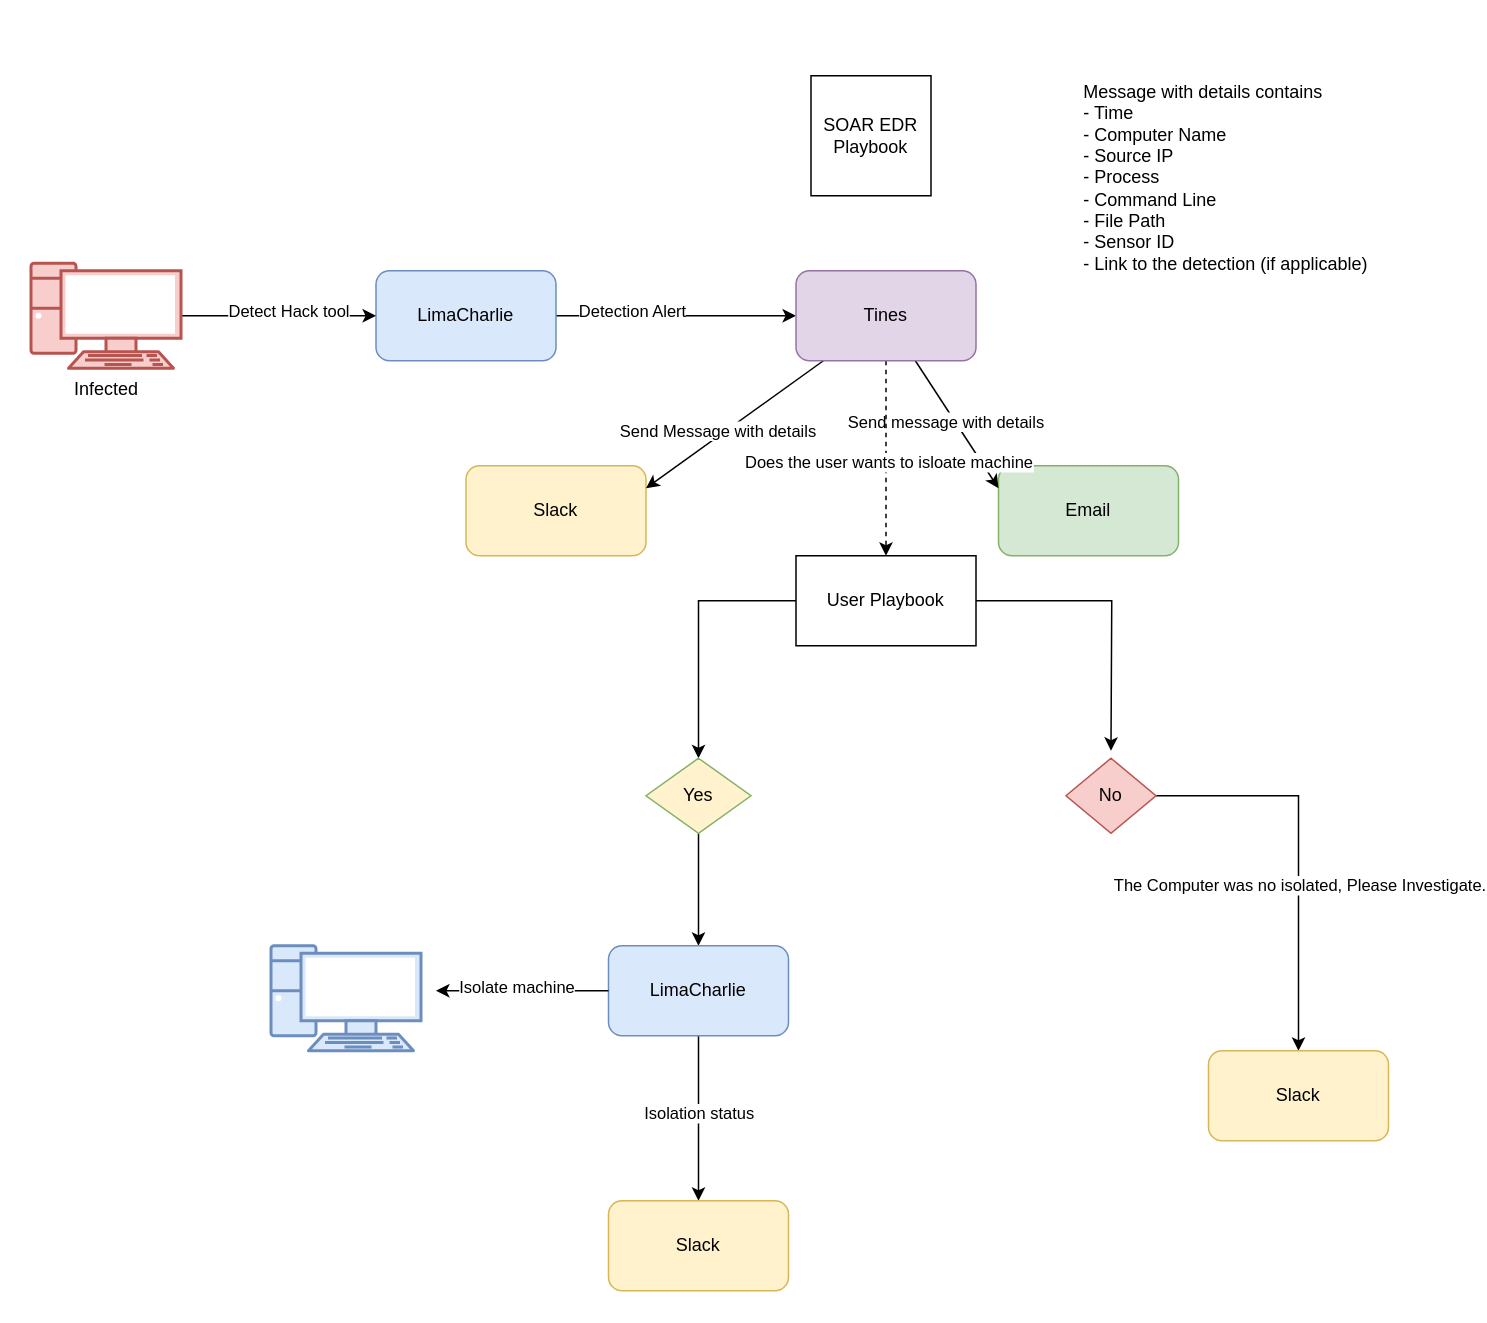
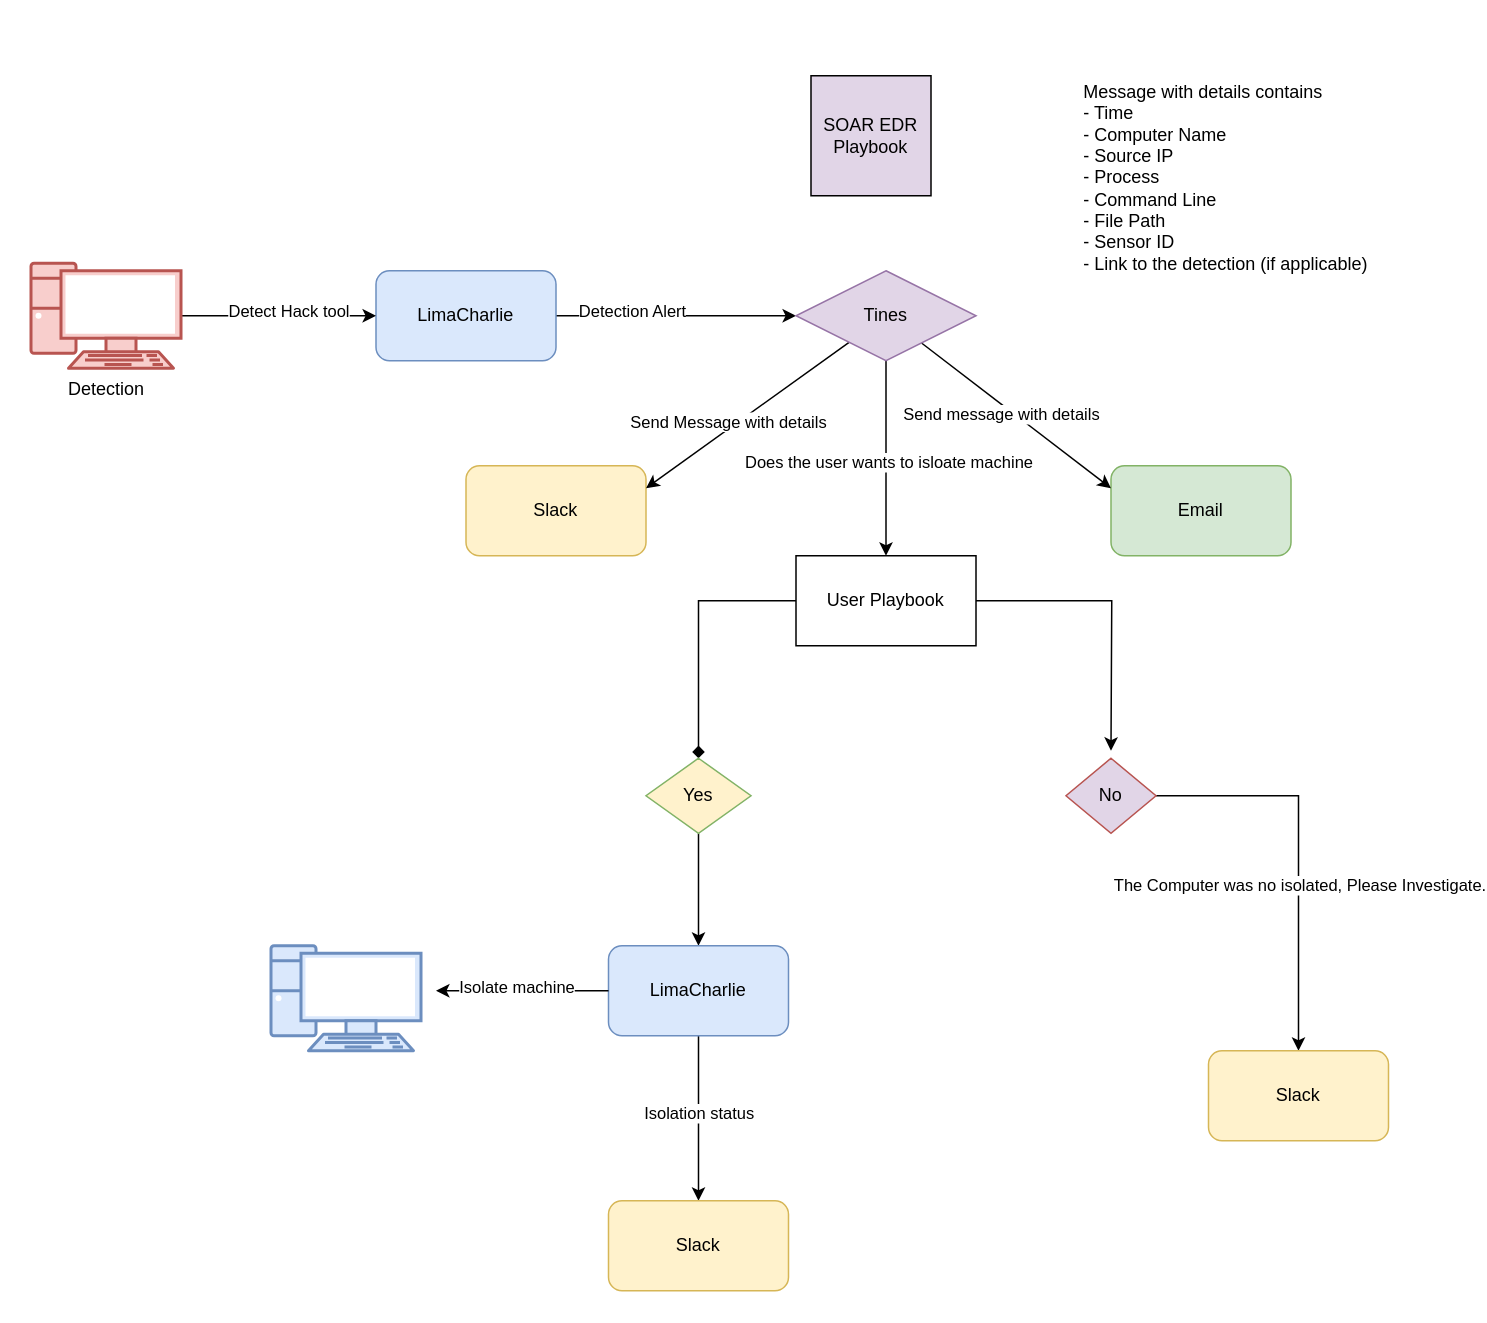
- <mxCell id="2" value="SOAR EDR Playbook" style="whiteSpace=wrap;html=1;aspect=fixed;" vertex="1" parent="1"><mxGeometry x="540" y="50" width="80" height="80" as="geometry" /></mxCell>
+ <mxCell id="2" value="SOAR EDR Playbook" style="whiteSpace=wrap;html=1;aspect=fixed;fillColor=#e1d5e7;" vertex="1" parent="1"><mxGeometry x="540" y="50" width="80" height="80" as="geometry" /></mxCell>
- <mxCell id="14" value="Tines" style="rounded=1;whiteSpace=wrap;html=1;fillColor=#e1d5e7;strokeColor=#9673a6;" vertex="1" parent="1"><mxGeometry x="530" y="180" width="120" height="60" as="geometry" /></mxCell>
+ <mxCell id="14" value="Tines" style="rhombus;whiteSpace=wrap;html=1;fillColor=#e1d5e7;strokeColor=#9673a6;" vertex="1" parent="1"><mxGeometry x="530" y="180" width="120" height="60" as="geometry" /></mxCell>
- <mxCell id="29" value="Infected" style="verticalAlign=top;verticalLabelPosition=bottom;labelPosition=center;align=center;html=1;outlineConnect=0;fillColor=#f8cecc;strokeColor=#b85450;gradientDirection=north;strokeWidth=2;shape=mxgraph.networks.pc;" vertex="1" parent="1"><mxGeometry x="20" y="175" width="100" height="70" as="geometry" /></mxCell>
+ <mxCell id="29" value="Detection" style="verticalAlign=top;verticalLabelPosition=bottom;labelPosition=center;align=center;html=1;outlineConnect=0;fillColor=#f8cecc;strokeColor=#b85450;gradientDirection=north;strokeWidth=2;shape=mxgraph.networks.pc;" vertex="1" parent="1"><mxGeometry x="20" y="175" width="100" height="70" as="geometry" /></mxCell>
- <mxCell id="12" style="edgeStyle=orthogonalEdgeStyle;rounded=0;orthogonalLoop=1;jettySize=auto;html=1;entryX=0.5;entryY=0;entryDx=0;entryDy=0;dashed=1;" edge="1" parent="1" source="14" target="18"><mxGeometry relative="1" as="geometry" /></mxCell>
+ <mxCell id="12" style="edgeStyle=orthogonalEdgeStyle;rounded=0;orthogonalLoop=1;jettySize=auto;html=1;entryX=0.5;entryY=0;entryDx=0;entryDy=0;" edge="1" parent="1" source="14" target="18"><mxGeometry relative="1" as="geometry" /></mxCell>
- <mxCell id="4" value="Email" style="rounded=1;whiteSpace=wrap;html=1;fillColor=#d5e8d4;strokeColor=#82b366;" vertex="1" parent="1"><mxGeometry x="665" y="310" width="120" height="60" as="geometry" /></mxCell>
+ <mxCell id="4" value="Email" style="rounded=1;whiteSpace=wrap;html=1;fillColor=#d5e8d4;strokeColor=#82b366;" vertex="1" parent="1"><mxGeometry x="740" y="310" width="120" height="60" as="geometry" /></mxCell>
- <mxCell id="16" style="edgeStyle=orthogonalEdgeStyle;rounded=0;orthogonalLoop=1;jettySize=auto;html=1;entryX=0.5;entryY=0;entryDx=0;entryDy=0;" edge="1" parent="1" source="18" target="20"><mxGeometry relative="1" as="geometry" /></mxCell>
+ <mxCell id="16" style="edgeStyle=orthogonalEdgeStyle;rounded=0;orthogonalLoop=1;jettySize=auto;html=1;entryX=0.5;entryY=0;entryDx=0;entryDy=0;endArrow=diamond;" edge="1" parent="1" source="18" target="20"><mxGeometry relative="1" as="geometry" /></mxCell>
- <mxCell id="23" value="No" style="rhombus;whiteSpace=wrap;html=1;fillColor=#f8cecc;strokeColor=#b85450;" vertex="1" parent="1"><mxGeometry x="710" y="505" width="60" height="50" as="geometry" /></mxCell>
+ <mxCell id="23" value="No" style="rhombus;whiteSpace=wrap;html=1;fillColor=#e1d5e7;strokeColor=#b85450;" vertex="1" parent="1"><mxGeometry x="710" y="505" width="60" height="50" as="geometry" /></mxCell>
